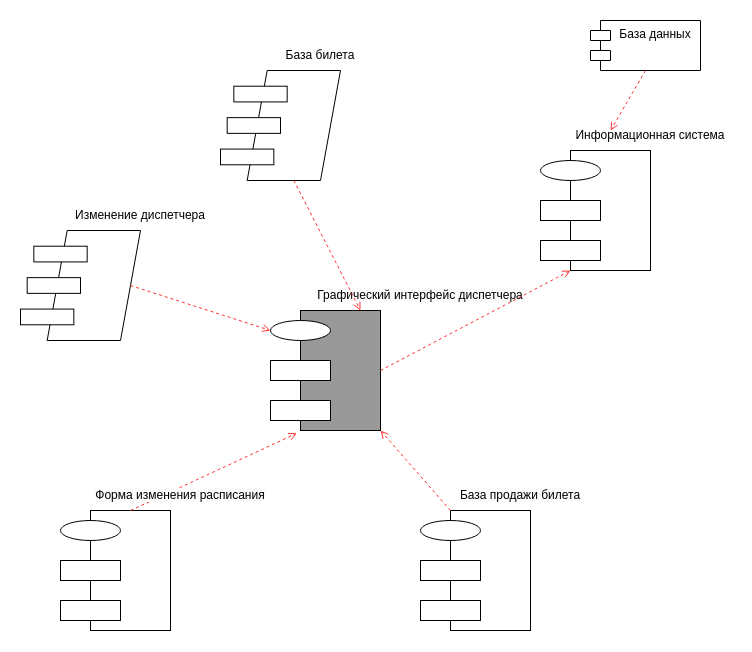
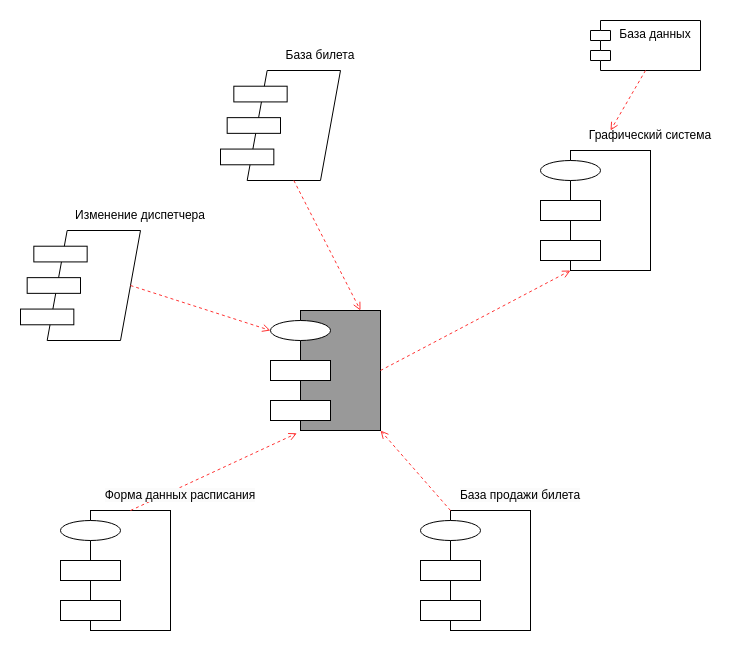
- <mxCell id="14" value="Информационная система" style="text;html=1;strokeColor=none;fillColor=none;align=center;verticalAlign=middle;whiteSpace=wrap;rounded=0;" vertex="1" parent="1"><mxGeometry x="570" y="120" width="160" height="30" as="geometry" /></mxCell>
+ <mxCell id="14" value="Графический система" style="text;html=1;strokeColor=none;fillColor=none;align=center;verticalAlign=middle;whiteSpace=wrap;rounded=0;" vertex="1" parent="1"><mxGeometry x="570" y="120" width="160" height="30" as="geometry" /></mxCell>
- <mxCell id="2" value="&lt;span style=&quot;color: rgb(0, 0, 0); font-family: Helvetica; font-size: 12px; font-style: normal; font-variant-ligatures: normal; font-variant-caps: normal; font-weight: 400; letter-spacing: normal; orphans: 2; text-indent: 0px; text-transform: none; widows: 2; word-spacing: 0px; -webkit-text-stroke-width: 0px; background-color: rgb(251, 251, 251); text-decoration-thickness: initial; text-decoration-style: initial; text-decoration-color: initial; float: none; display: inline !important;&quot;&gt;Графический интерфейс диспетчера&lt;/span&gt;" style="text;html=1;strokeColor=none;fillColor=none;align=center;verticalAlign=middle;whiteSpace=wrap;rounded=0;" vertex="1" parent="1"><mxGeometry x="300" y="280" width="240" height="30" as="geometry" /></mxCell>
- <mxCell id="23" value="&lt;span style=&quot;color: rgb(0, 0, 0); font-family: Helvetica; font-size: 12px; font-style: normal; font-variant-ligatures: normal; font-variant-caps: normal; font-weight: 400; letter-spacing: normal; orphans: 2; text-indent: 0px; text-transform: none; widows: 2; word-spacing: 0px; -webkit-text-stroke-width: 0px; background-color: rgb(251, 251, 251); text-decoration-thickness: initial; text-decoration-style: initial; text-decoration-color: initial; float: none; display: inline !important;&quot;&gt;Форма изменения расписания&lt;/span&gt;" style="text;html=1;strokeColor=none;fillColor=none;align=center;verticalAlign=middle;whiteSpace=wrap;rounded=0;" vertex="1" parent="1"><mxGeometry x="90" y="480" width="180" height="30" as="geometry" /></mxCell>
+ <mxCell id="23" value="&lt;span style=&quot;color: rgb(0, 0, 0); font-family: Helvetica; font-size: 12px; font-style: normal; font-variant-ligatures: normal; font-variant-caps: normal; font-weight: 400; letter-spacing: normal; orphans: 2; text-indent: 0px; text-transform: none; widows: 2; word-spacing: 0px; -webkit-text-stroke-width: 0px; background-color: rgb(251, 251, 251); text-decoration-thickness: initial; text-decoration-style: initial; text-decoration-color: initial; float: none; display: inline !important;&quot;&gt;Форма данных расписания&lt;/span&gt;" style="text;html=1;strokeColor=none;fillColor=none;align=center;verticalAlign=middle;whiteSpace=wrap;rounded=0;" vertex="1" parent="1"><mxGeometry x="90" y="480" width="180" height="30" as="geometry" /></mxCell>
